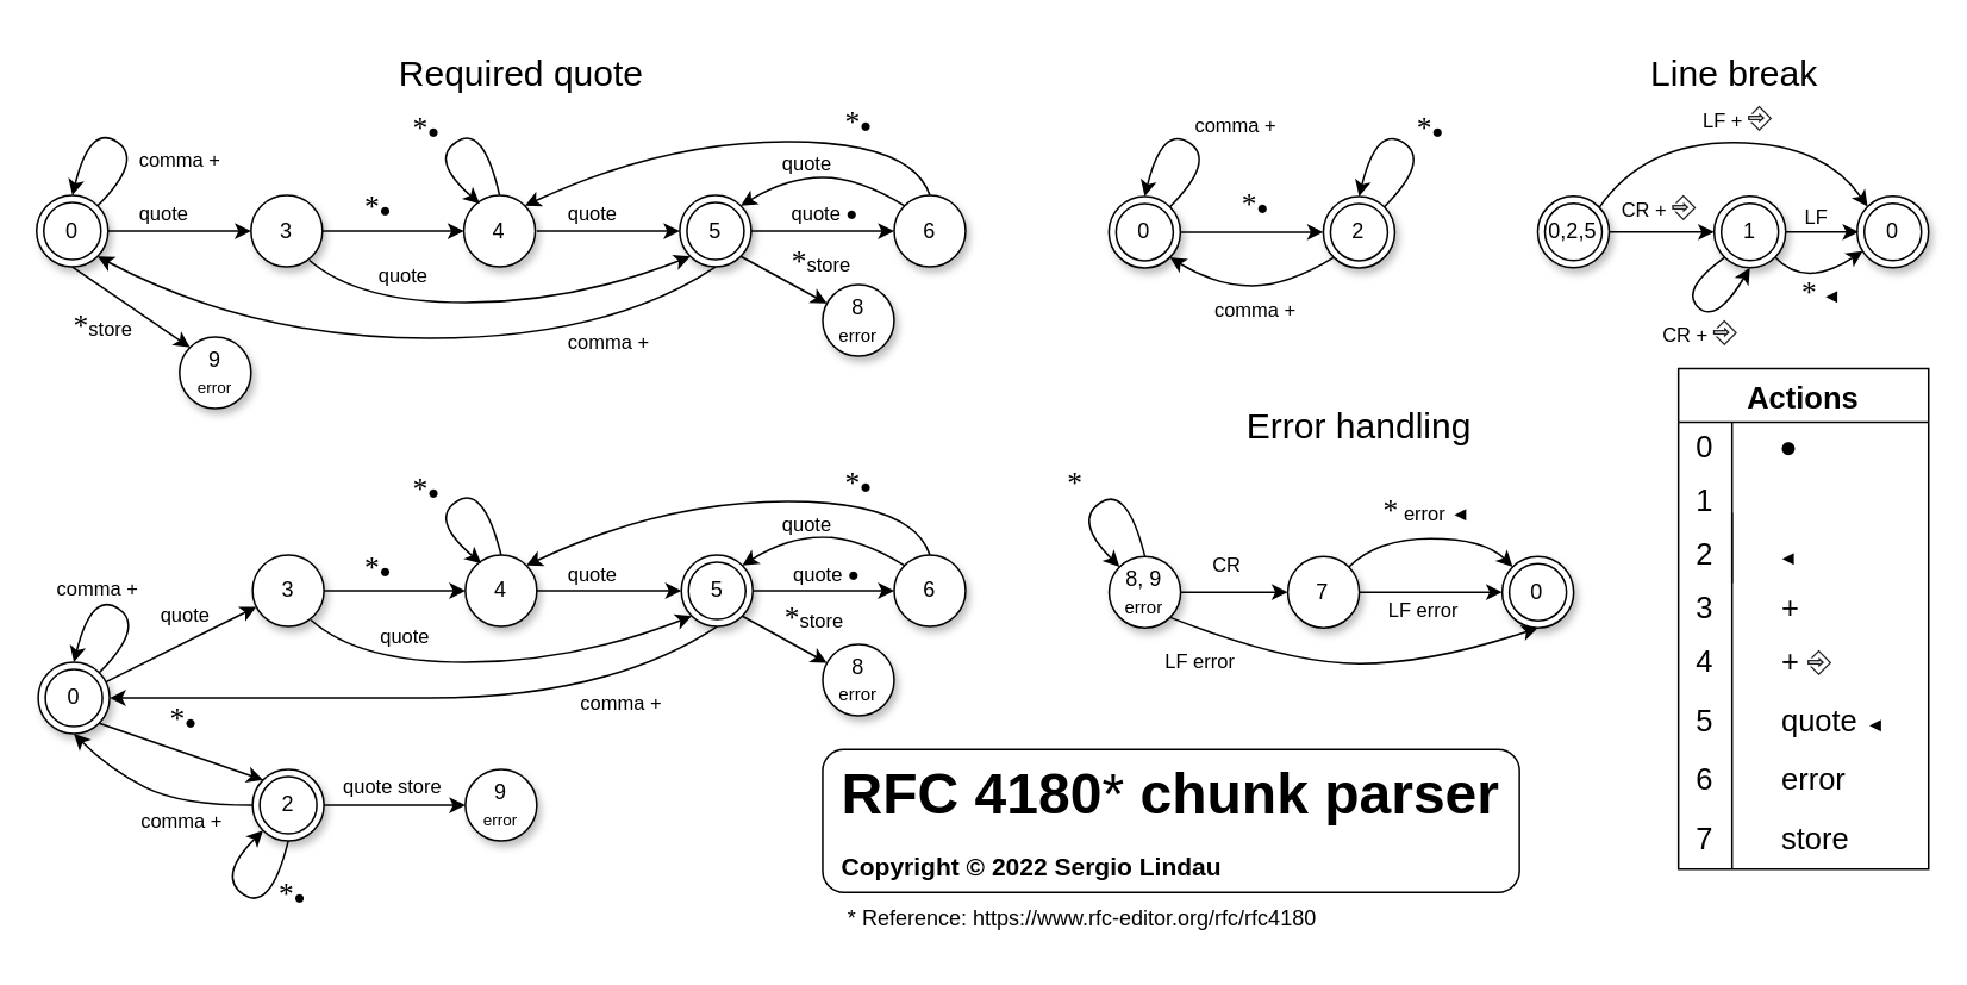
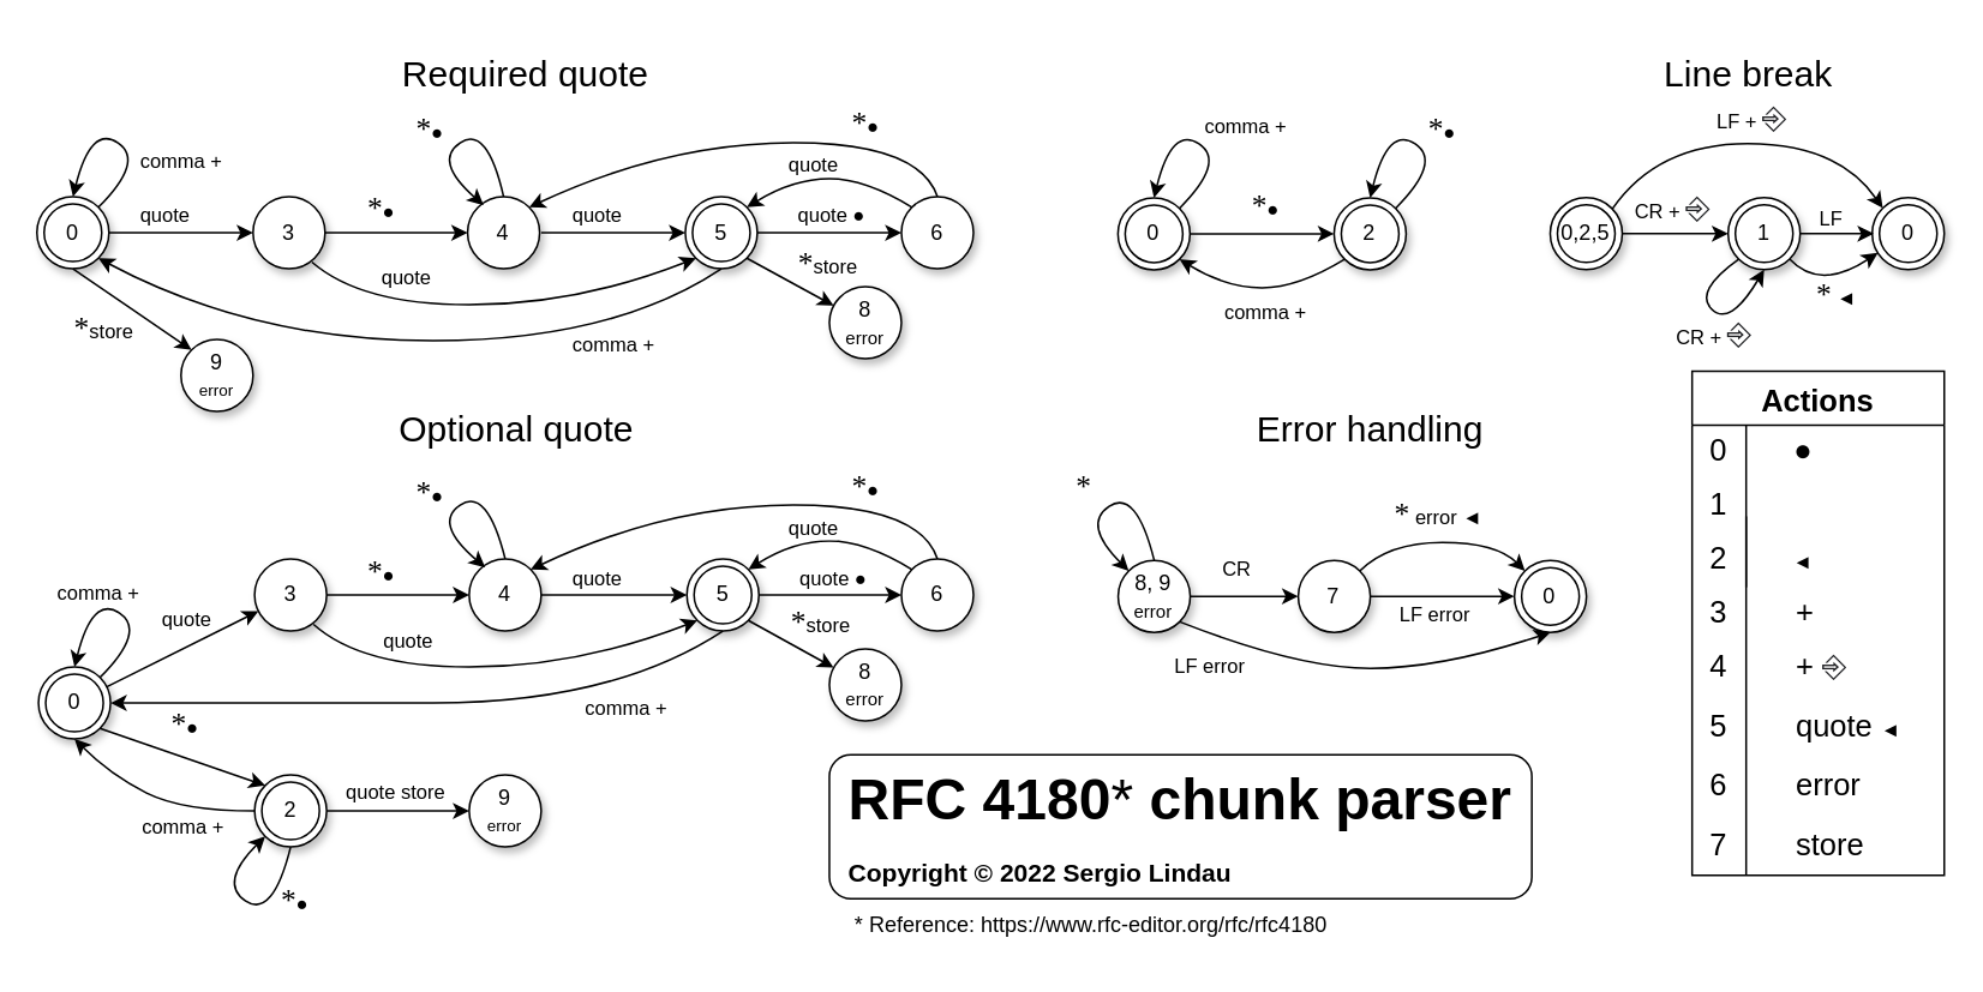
+ <mxCell id="132" value="Optional quote" style="text;html=1;align=center;verticalAlign=middle;resizable=0;points=[];autosize=1;strokeColor=none;fillColor=none;fontSize=20;" parent="1" vertex="1"><mxGeometry x="210.87" y="216.67" width="150" height="40" as="geometry" /></mxCell>
